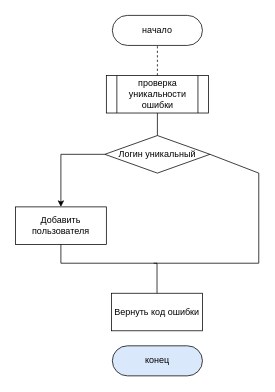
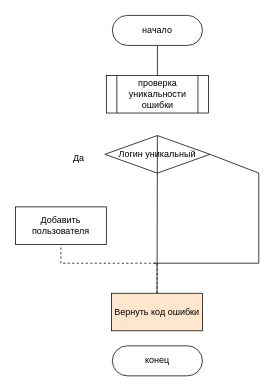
- <mxCell id="4" value="" style="endArrow=none;html=1;rounded=0;entryX=0.5;entryY=1;entryDx=0;entryDy=0;exitX=0.5;exitY=0;exitDx=0;exitDy=0;dashed=1;" edge="1" parent="1" source="3" target="2"><mxGeometry width="50" height="50" relative="1" as="geometry"><mxPoint x="94" y="130" as="sourcePoint" /><mxPoint x="144" y="80" as="targetPoint" /></mxGeometry></mxCell>
+ <mxCell id="4" value="" style="endArrow=none;html=1;rounded=0;entryX=0.5;entryY=1;entryDx=0;entryDy=0;exitX=0.5;exitY=0;exitDx=0;exitDy=0;" edge="1" parent="1" source="3" target="2"><mxGeometry width="50" height="50" relative="1" as="geometry"><mxPoint x="94" y="130" as="sourcePoint" /><mxPoint x="144" y="80" as="targetPoint" /></mxGeometry></mxCell>
- <mxCell id="6" value="" style="endArrow=none;html=1;rounded=0;entryX=0.5;entryY=1;entryDx=0;entryDy=0;exitX=0.5;exitY=0;exitDx=0;exitDy=0;" edge="1" parent="1" source="5" target="3"><mxGeometry width="50" height="50" relative="1" as="geometry"><mxPoint x="-36" y="210" as="sourcePoint" /><mxPoint x="14" y="160" as="targetPoint" /></mxGeometry></mxCell>
+ <mxCell id="6" value="" style="endArrow=none;html=1;rounded=0;exitX=0.5;exitY=0;exitDx=0;exitDy=0;" edge="1" parent="1" source="5" target="10"><mxGeometry width="50" height="50" relative="1" as="geometry"><mxPoint x="-36" y="210" as="sourcePoint" /><mxPoint x="14" y="160" as="targetPoint" /></mxGeometry></mxCell>
- <mxCell id="8" value="" style="endArrow=classic;html=1;rounded=0;exitX=0;exitY=0.5;exitDx=0;exitDy=0;entryX=0.5;entryY=0;entryDx=0;entryDy=0;edgeStyle=orthogonalEdgeStyle;" edge="1" parent="1" source="5" target="7"><mxGeometry width="50" height="50" relative="1" as="geometry"><mxPoint x="-86" y="280" as="sourcePoint" /><mxPoint x="-36" y="230" as="targetPoint" /></mxGeometry></mxCell>
+ <mxCell id="9" value="Да" style="text;html=1;align=center;verticalAlign=middle;resizable=0;points=[];autosize=1;strokeColor=none;fillColor=none;" vertex="1" parent="1"><mxGeometry x="89" y="200" width="30" height="20" as="geometry" /></mxCell>
- <mxCell id="11" value="" style="endArrow=none;html=1;rounded=0;entryX=0.5;entryY=1;entryDx=0;entryDy=0;exitX=0.5;exitY=0;exitDx=0;exitDy=0;edgeStyle=orthogonalEdgeStyle;" edge="1" parent="1" source="10" target="7"><mxGeometry width="50" height="50" relative="1" as="geometry"><mxPoint x="81" y="360" as="sourcePoint" /><mxPoint x="34" y="410" as="targetPoint" /><Array as="points"><mxPoint x="209" y="350" /><mxPoint x="81" y="350" /></Array></mxGeometry></mxCell>
+ <mxCell id="11" value="" style="endArrow=none;html=1;rounded=0;entryX=0.5;entryY=1;entryDx=0;entryDy=0;exitX=0.5;exitY=0;exitDx=0;exitDy=0;edgeStyle=orthogonalEdgeStyle;dashed=1;" edge="1" parent="1" source="10" target="7"><mxGeometry width="50" height="50" relative="1" as="geometry"><mxPoint x="81" y="360" as="sourcePoint" /><mxPoint x="34" y="410" as="targetPoint" /><Array as="points"><mxPoint x="209" y="350" /><mxPoint x="81" y="350" /></Array></mxGeometry></mxCell>
- <mxCell id="10" value="Вернуть код ошибки" style="rounded=0;whiteSpace=wrap;html=1;align=center;" vertex="1" parent="1"><mxGeometry x="148" y="390" width="121" height="50" as="geometry" /></mxCell>
+ <mxCell id="10" value="Вернуть код ошибки" style="rounded=0;whiteSpace=wrap;html=1;align=center;fillColor=#ffe6cc;" vertex="1" parent="1"><mxGeometry x="148" y="390" width="121" height="50" as="geometry" /></mxCell>
- <mxCell id="15" value="конец" style="rounded=1;whiteSpace=wrap;html=1;arcSize=50;fillColor=#dae8fc;" vertex="1" parent="1"><mxGeometry x="149" y="460" width="120" height="40" as="geometry" /></mxCell>
+ <mxCell id="15" value="конец" style="rounded=1;whiteSpace=wrap;html=1;arcSize=50;" vertex="1" parent="1"><mxGeometry x="149" y="460" width="120" height="40" as="geometry" /></mxCell>
